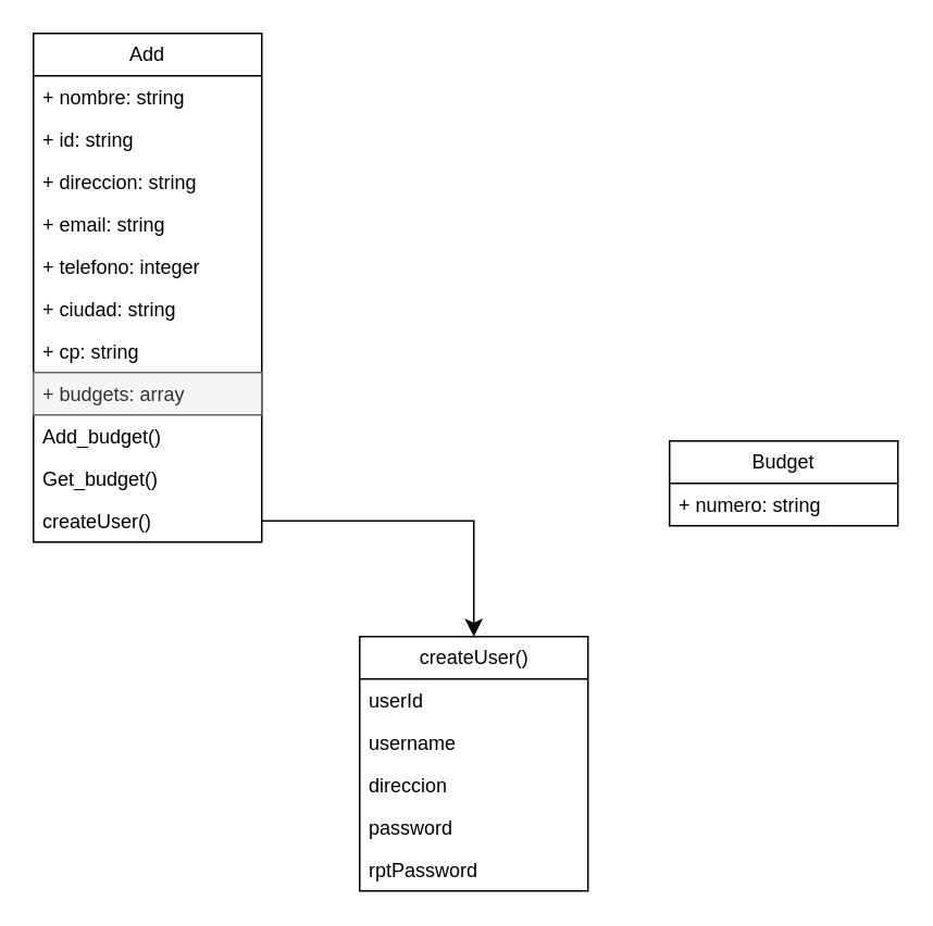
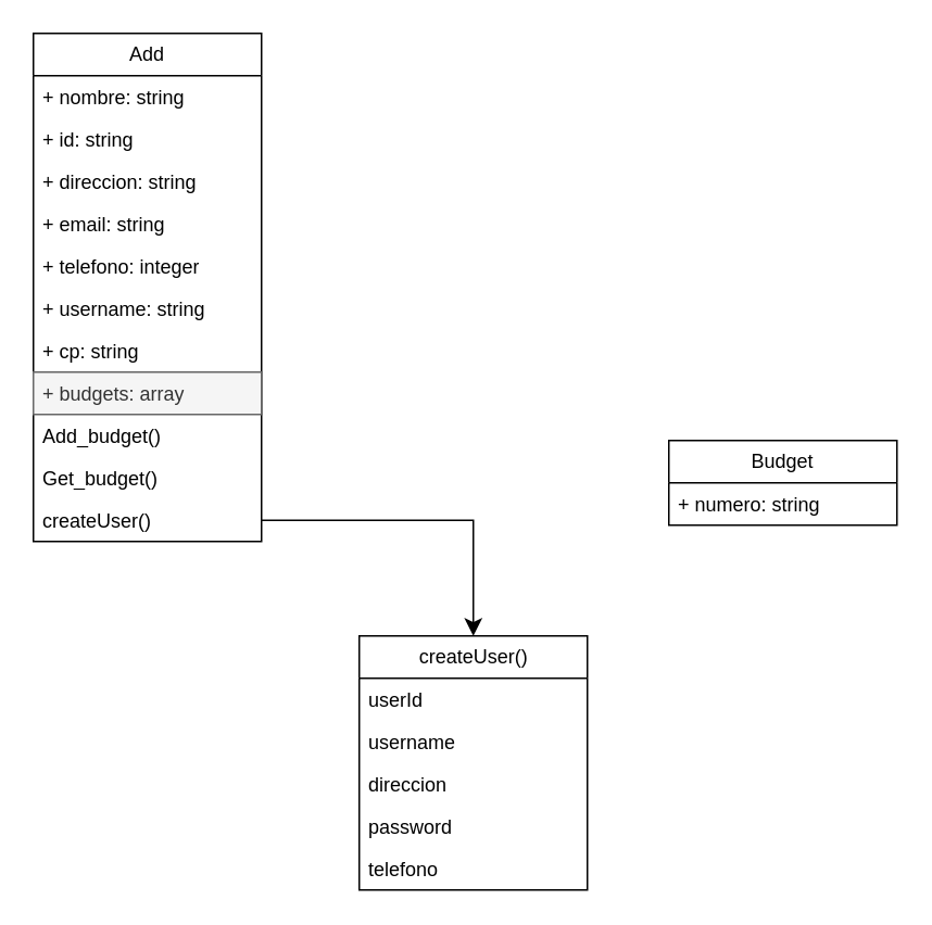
- <mxCell id="8" value="+ ciudad: string" style="text;strokeColor=none;fillColor=none;align=left;verticalAlign=top;spacingLeft=4;spacingRight=4;overflow=hidden;rotatable=0;points=[[0,0.5],[1,0.5]];portConstraint=eastwest;whiteSpace=wrap;html=1;" parent="2" vertex="1"><mxGeometry y="156" width="140" height="26" as="geometry" /></mxCell>
+ <mxCell id="8" value="+ username: string" style="text;strokeColor=none;fillColor=none;align=left;verticalAlign=top;spacingLeft=4;spacingRight=4;overflow=hidden;rotatable=0;points=[[0,0.5],[1,0.5]];portConstraint=eastwest;whiteSpace=wrap;html=1;" parent="2" vertex="1"><mxGeometry y="156" width="140" height="26" as="geometry" /></mxCell>
- <mxCell id="21" value="rptPassword" style="text;strokeColor=none;fillColor=none;align=left;verticalAlign=top;spacingLeft=4;spacingRight=4;overflow=hidden;rotatable=0;points=[[0,0.5],[1,0.5]];portConstraint=eastwest;whiteSpace=wrap;html=1;" vertex="1" parent="16"><mxGeometry y="130" width="140" height="26" as="geometry" /></mxCell>
+ <mxCell id="21" value="telefono" style="text;strokeColor=none;fillColor=none;align=left;verticalAlign=top;spacingLeft=4;spacingRight=4;overflow=hidden;rotatable=0;points=[[0,0.5],[1,0.5]];portConstraint=eastwest;whiteSpace=wrap;html=1;" vertex="1" parent="16"><mxGeometry y="130" width="140" height="26" as="geometry" /></mxCell>
